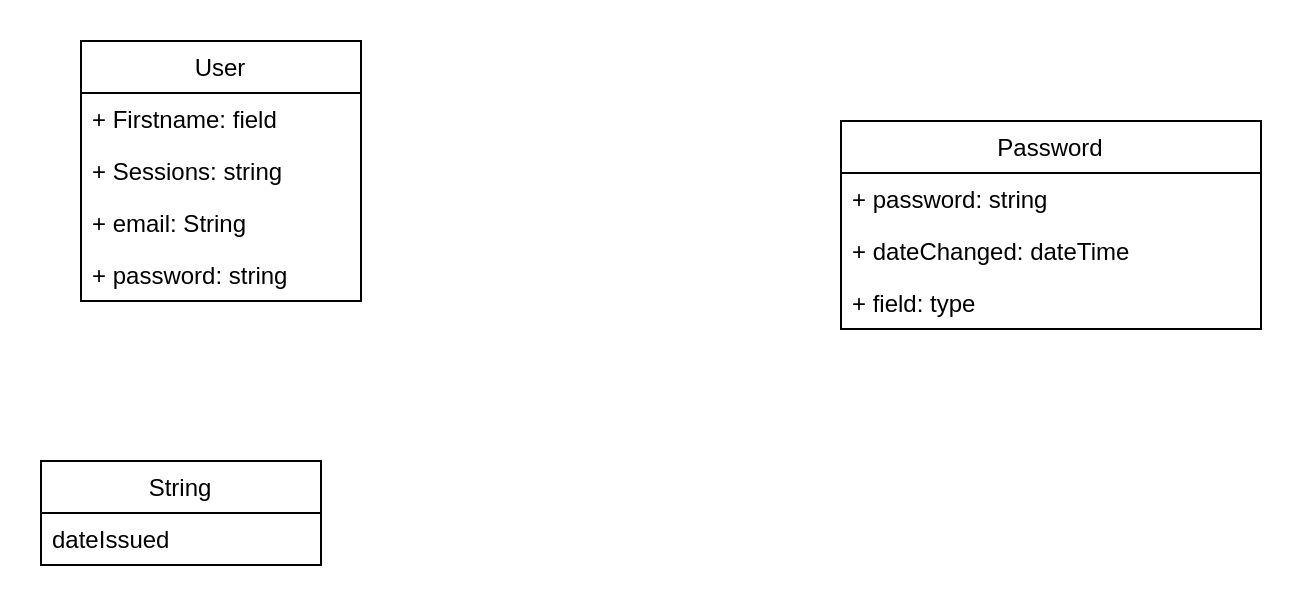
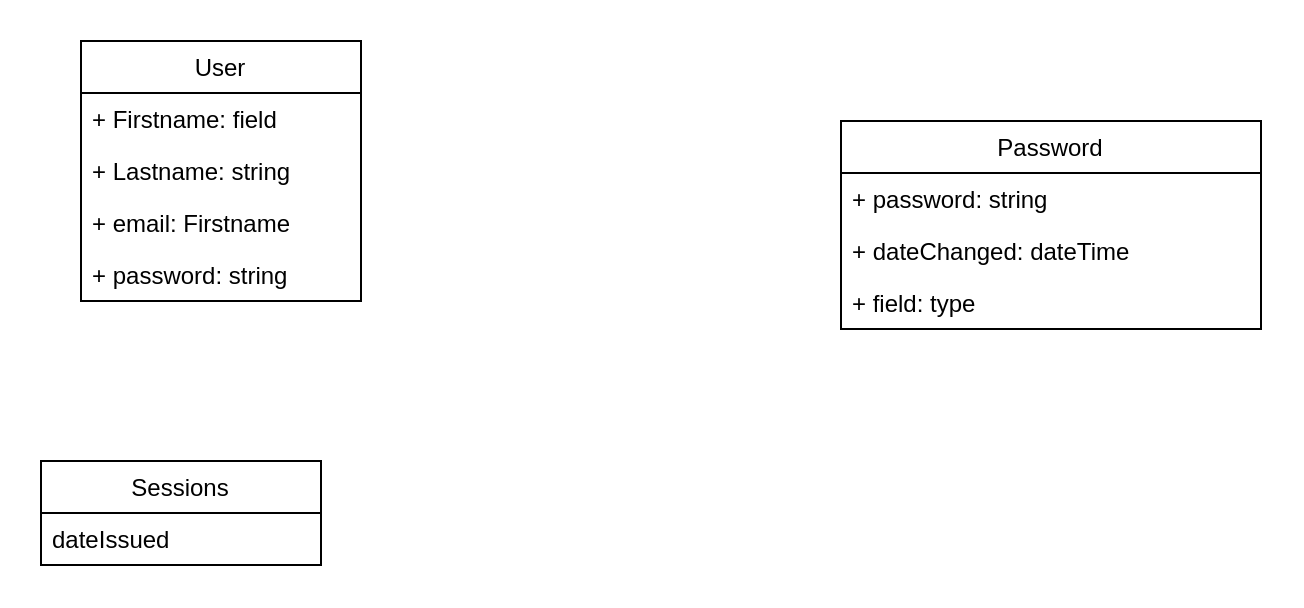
- <mxCell id="4" value="+ Sessions: string" style="text;strokeColor=none;fillColor=none;align=left;verticalAlign=top;spacingLeft=4;spacingRight=4;overflow=hidden;rotatable=0;points=[[0,0.5],[1,0.5]];portConstraint=eastwest;" parent="2" vertex="1"><mxGeometry y="52" width="140" height="26" as="geometry" /></mxCell>
+ <mxCell id="4" value="+ Lastname: string" style="text;strokeColor=none;fillColor=none;align=left;verticalAlign=top;spacingLeft=4;spacingRight=4;overflow=hidden;rotatable=0;points=[[0,0.5],[1,0.5]];portConstraint=eastwest;" parent="2" vertex="1"><mxGeometry y="52" width="140" height="26" as="geometry" /></mxCell>
- <mxCell id="5" value="+ email: String&#10;" style="text;strokeColor=none;fillColor=none;align=left;verticalAlign=top;spacingLeft=4;spacingRight=4;overflow=hidden;rotatable=0;points=[[0,0.5],[1,0.5]];portConstraint=eastwest;" parent="2" vertex="1"><mxGeometry y="78" width="140" height="26" as="geometry" /></mxCell>
+ <mxCell id="5" value="+ email: Firstname&#10;" style="text;strokeColor=none;fillColor=none;align=left;verticalAlign=top;spacingLeft=4;spacingRight=4;overflow=hidden;rotatable=0;points=[[0,0.5],[1,0.5]];portConstraint=eastwest;" parent="2" vertex="1"><mxGeometry y="78" width="140" height="26" as="geometry" /></mxCell>
- <mxCell id="11" value="String" style="swimlane;fontStyle=0;childLayout=stackLayout;horizontal=1;startSize=26;fillColor=none;horizontalStack=0;resizeParent=1;resizeParentMax=0;resizeLast=0;collapsible=1;marginBottom=0;" parent="1" vertex="1"><mxGeometry x="20" y="230" width="140" height="52" as="geometry" /></mxCell>
+ <mxCell id="11" value="Sessions" style="swimlane;fontStyle=0;childLayout=stackLayout;horizontal=1;startSize=26;fillColor=none;horizontalStack=0;resizeParent=1;resizeParentMax=0;resizeLast=0;collapsible=1;marginBottom=0;" parent="1" vertex="1"><mxGeometry x="20" y="230" width="140" height="52" as="geometry" /></mxCell>
